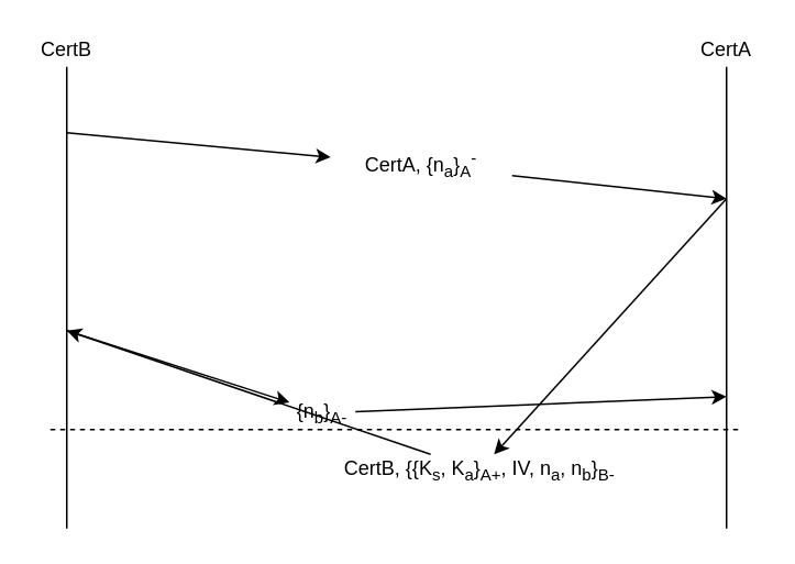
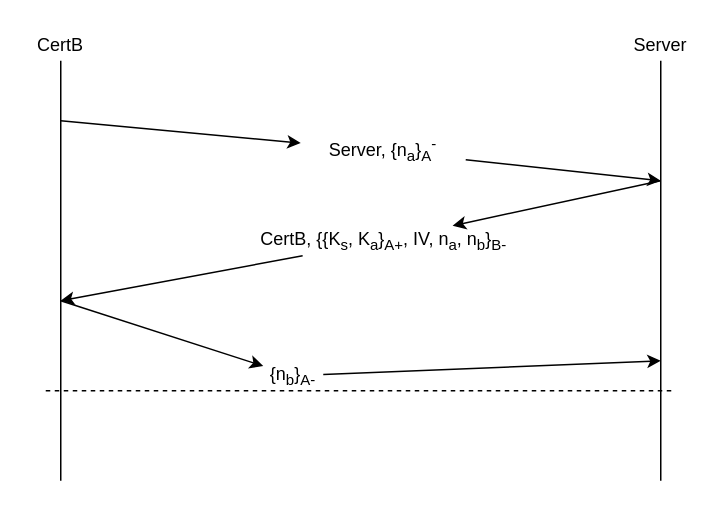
- <mxCell id="6" value="CertA" style="text;html=1;strokeColor=none;fillColor=none;align=center;verticalAlign=middle;whiteSpace=wrap;rounded=0;" vertex="1" parent="1"><mxGeometry x="420" y="20" width="40" height="20" as="geometry" /></mxCell>
+ <mxCell id="6" value="Server" style="text;html=1;strokeColor=none;fillColor=none;align=center;verticalAlign=middle;whiteSpace=wrap;rounded=0;" vertex="1" parent="1"><mxGeometry x="420" y="20" width="40" height="20" as="geometry" /></mxCell>
- <mxCell id="7" value="CertA, {n&lt;sub&gt;a&lt;/sub&gt;}&lt;sub&gt;A&lt;/sub&gt;&lt;sup&gt;-&lt;/sup&gt;" style="text;html=1;strokeColor=none;fillColor=none;align=center;verticalAlign=middle;whiteSpace=wrap;rounded=0;" vertex="1" parent="1"><mxGeometry x="200" y="90" width="110" height="20" as="geometry" /></mxCell>
+ <mxCell id="7" value="Server, {n&lt;sub&gt;a&lt;/sub&gt;}&lt;sub&gt;A&lt;/sub&gt;&lt;sup&gt;-&lt;/sup&gt;" style="text;html=1;strokeColor=none;fillColor=none;align=center;verticalAlign=middle;whiteSpace=wrap;rounded=0;" vertex="1" parent="1"><mxGeometry x="200" y="90" width="110" height="20" as="geometry" /></mxCell>
- <mxCell id="10" value="CertB, {{K&lt;sub&gt;s&lt;/sub&gt;, K&lt;sub&gt;a&lt;/sub&gt;}&lt;sub&gt;A+&lt;/sub&gt;, IV, n&lt;sub&gt;a&lt;/sub&gt;, n&lt;sub&gt;b&lt;/sub&gt;}&lt;sub&gt;B-&lt;/sub&gt;" style="text;html=1;strokeColor=none;fillColor=none;align=center;verticalAlign=middle;whiteSpace=wrap;rounded=0;" vertex="1" parent="1"><mxGeometry x="197.5" y="275" width="185" height="20" as="geometry" /></mxCell>
+ <mxCell id="10" value="CertB, {{K&lt;sub&gt;s&lt;/sub&gt;, K&lt;sub&gt;a&lt;/sub&gt;}&lt;sub&gt;A+&lt;/sub&gt;, IV, n&lt;sub&gt;a&lt;/sub&gt;, n&lt;sub&gt;b&lt;/sub&gt;}&lt;sub&gt;B-&lt;/sub&gt;" style="text;html=1;strokeColor=none;fillColor=none;align=center;verticalAlign=middle;whiteSpace=wrap;rounded=0;" vertex="1" parent="1"><mxGeometry x="162.5" y="150" width="185" height="20" as="geometry" /></mxCell>
